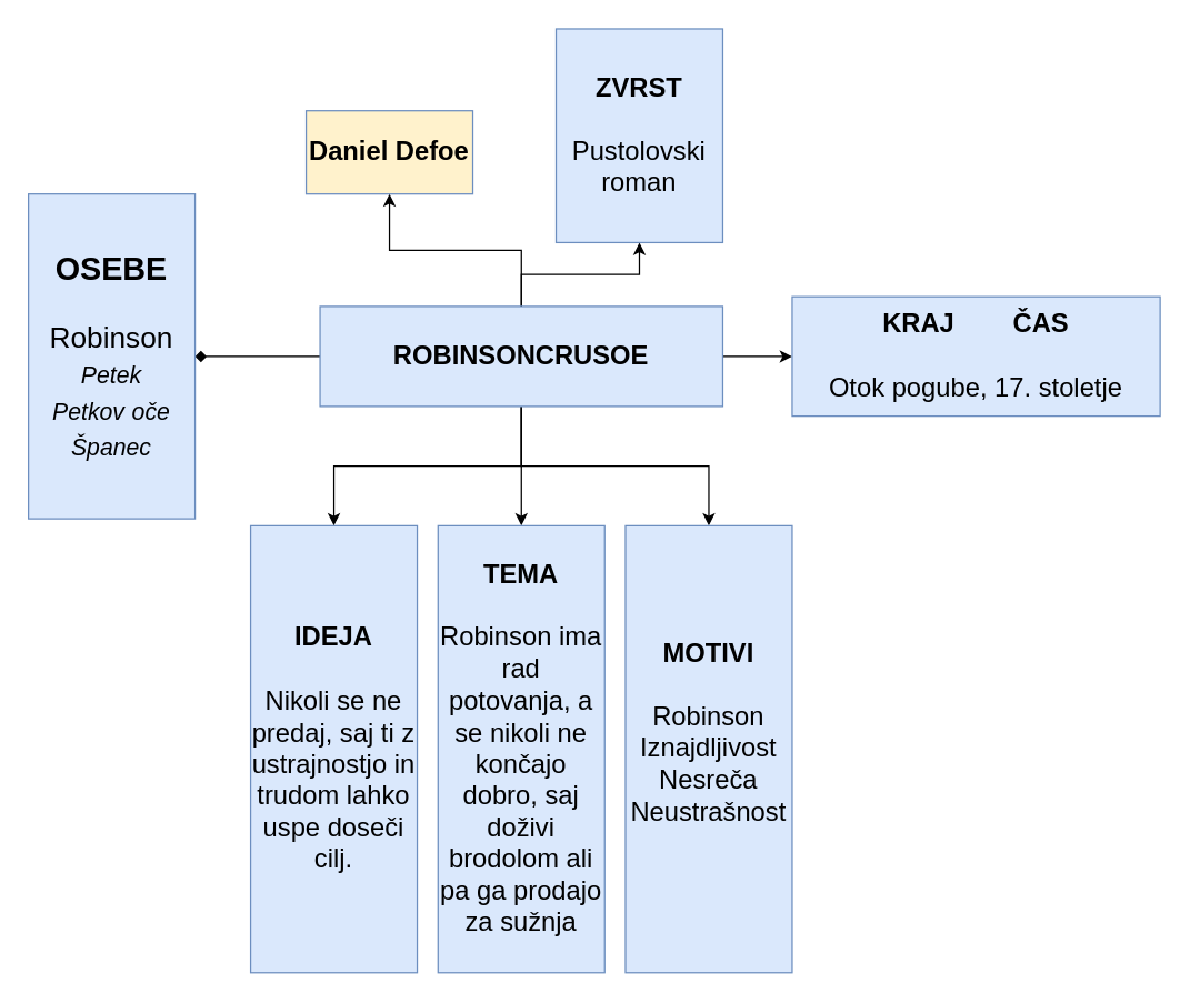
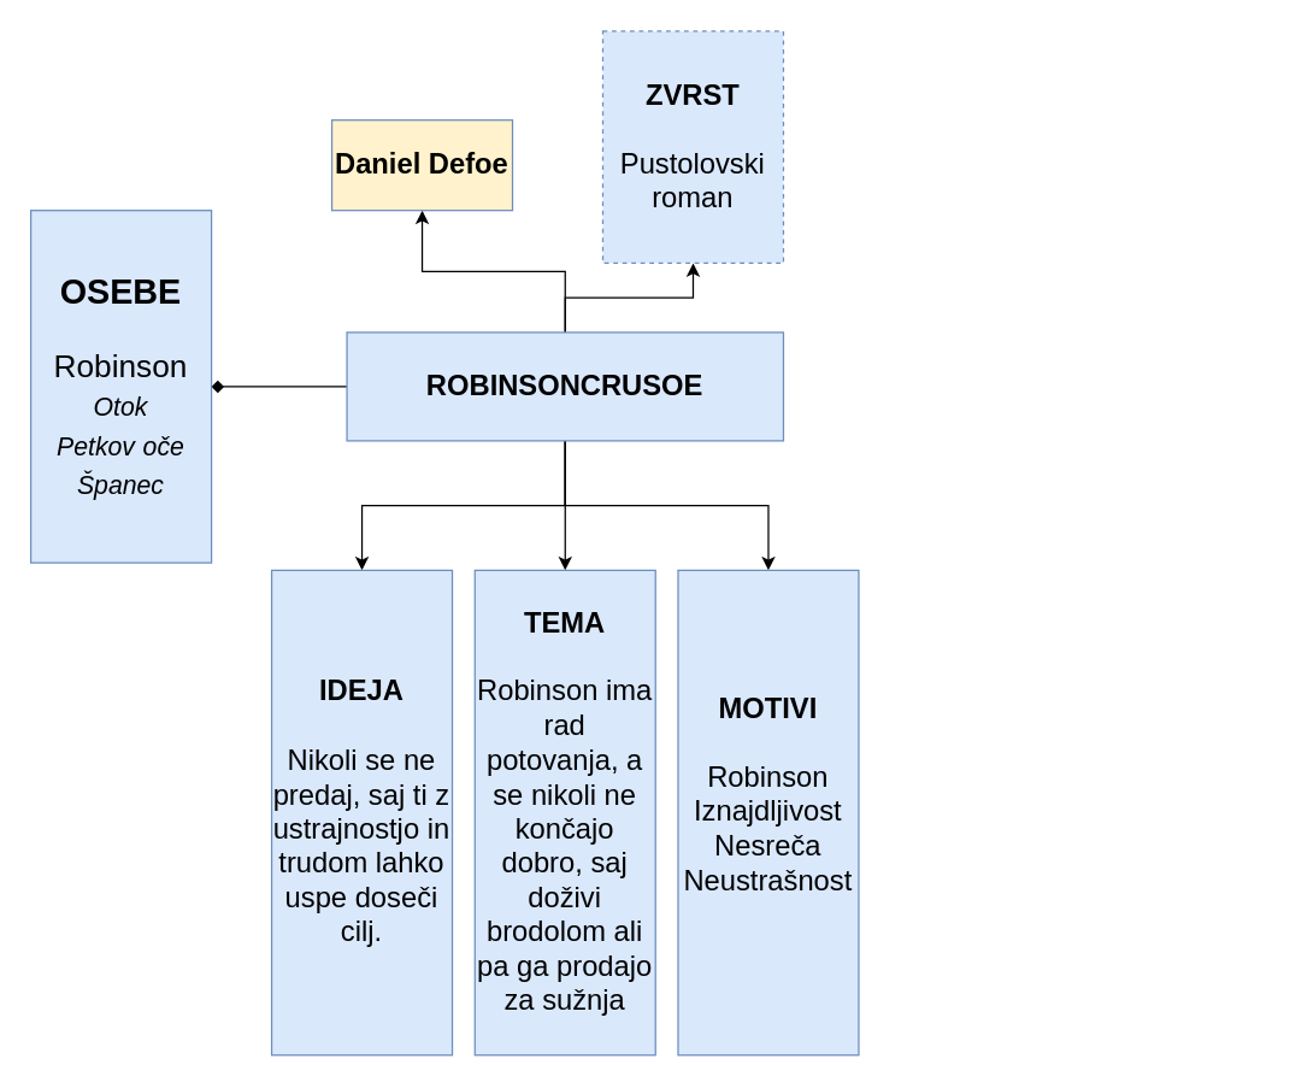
- <mxCell id="14" value="ZVRST&lt;br&gt;&lt;br&gt;&lt;span style=&quot;font-weight: normal&quot;&gt;Pustolovski roman&lt;/span&gt;" style="whiteSpace=wrap;html=1;rounded=0;fontSize=19;fontStyle=1;strokeColor=#6c8ebf;fillColor=#dae8fc;" vertex="1" parent="1"><mxGeometry x="400" y="20" width="120" height="154" as="geometry" /></mxCell>
+ <mxCell id="14" value="ZVRST&lt;br&gt;&lt;br&gt;&lt;span style=&quot;font-weight: normal&quot;&gt;Pustolovski roman&lt;/span&gt;" style="whiteSpace=wrap;html=1;rounded=0;fontSize=19;fontStyle=1;strokeColor=#6c8ebf;fillColor=#dae8fc;dashed=1;" vertex="1" parent="1"><mxGeometry x="400" y="20" width="120" height="154" as="geometry" /></mxCell>
- <mxCell id="15" value="&lt;font style=&quot;font-size: 23px&quot;&gt;OSEBE&lt;/font&gt;&lt;br&gt;&lt;br&gt;&lt;span style=&quot;font-weight: normal ; font-size: 21px&quot;&gt;Robinson&lt;br&gt;&lt;i&gt;&lt;font style=&quot;font-size: 21px&quot;&gt;&lt;font style=&quot;font-size: 17px&quot;&gt;Petek&lt;/font&gt;&lt;br&gt;&lt;/font&gt;&lt;font style=&quot;font-size: 17px&quot;&gt;Petkov&lt;/font&gt;&lt;font style=&quot;font-size: 19px&quot;&gt; &lt;/font&gt;&lt;font&gt;&lt;font style=&quot;font-size: 17px&quot;&gt;oče&lt;/font&gt;&lt;br&gt;&lt;/font&gt;&lt;font style=&quot;font-size: 17px&quot;&gt;Španec&lt;/font&gt;&lt;/i&gt;&lt;/span&gt;" style="whiteSpace=wrap;html=1;rounded=0;fontSize=19;fontStyle=1;strokeColor=#6c8ebf;fillColor=#dae8fc;" vertex="1" parent="1"><mxGeometry x="20" y="139" width="120" height="234" as="geometry" /></mxCell>
+ <mxCell id="15" value="&lt;font style=&quot;font-size: 23px&quot;&gt;OSEBE&lt;/font&gt;&lt;br&gt;&lt;br&gt;&lt;span style=&quot;font-weight: normal ; font-size: 21px&quot;&gt;Robinson&lt;br&gt;&lt;i&gt;&lt;font style=&quot;font-size: 21px&quot;&gt;&lt;font style=&quot;font-size: 17px&quot;&gt;Otok&lt;/font&gt;&lt;br&gt;&lt;/font&gt;&lt;font style=&quot;font-size: 17px&quot;&gt;Petkov&lt;/font&gt;&lt;font style=&quot;font-size: 19px&quot;&gt; &lt;/font&gt;&lt;font&gt;&lt;font style=&quot;font-size: 17px&quot;&gt;oče&lt;/font&gt;&lt;br&gt;&lt;/font&gt;&lt;font style=&quot;font-size: 17px&quot;&gt;Španec&lt;/font&gt;&lt;/i&gt;&lt;/span&gt;" style="whiteSpace=wrap;html=1;rounded=0;fontSize=19;fontStyle=1;strokeColor=#6c8ebf;fillColor=#dae8fc;" vertex="1" parent="1"><mxGeometry x="20" y="139" width="120" height="234" as="geometry" /></mxCell>
- <mxCell id="8" value="" style="edgeStyle=orthogonalEdgeStyle;rounded=0;orthogonalLoop=1;jettySize=auto;html=1;fontSize=19;" edge="1" parent="1" source="9" target="16"><mxGeometry relative="1" as="geometry" /></mxCell>
- <mxCell id="16" value="KRAJ &amp;nbsp; &amp;nbsp; &amp;nbsp; &amp;nbsp;ČAS&lt;br&gt;&lt;br&gt;&lt;span style=&quot;font-weight: normal&quot;&gt;Otok&lt;/span&gt; &lt;span style=&quot;font-weight: normal&quot;&gt;pogube, 17. stoletje&lt;/span&gt;" style="whiteSpace=wrap;html=1;rounded=0;fontSize=19;fontStyle=1;strokeColor=#6c8ebf;fillColor=#dae8fc;" vertex="1" parent="1"><mxGeometry x="570" y="213" width="265" height="86" as="geometry" /></mxCell>
